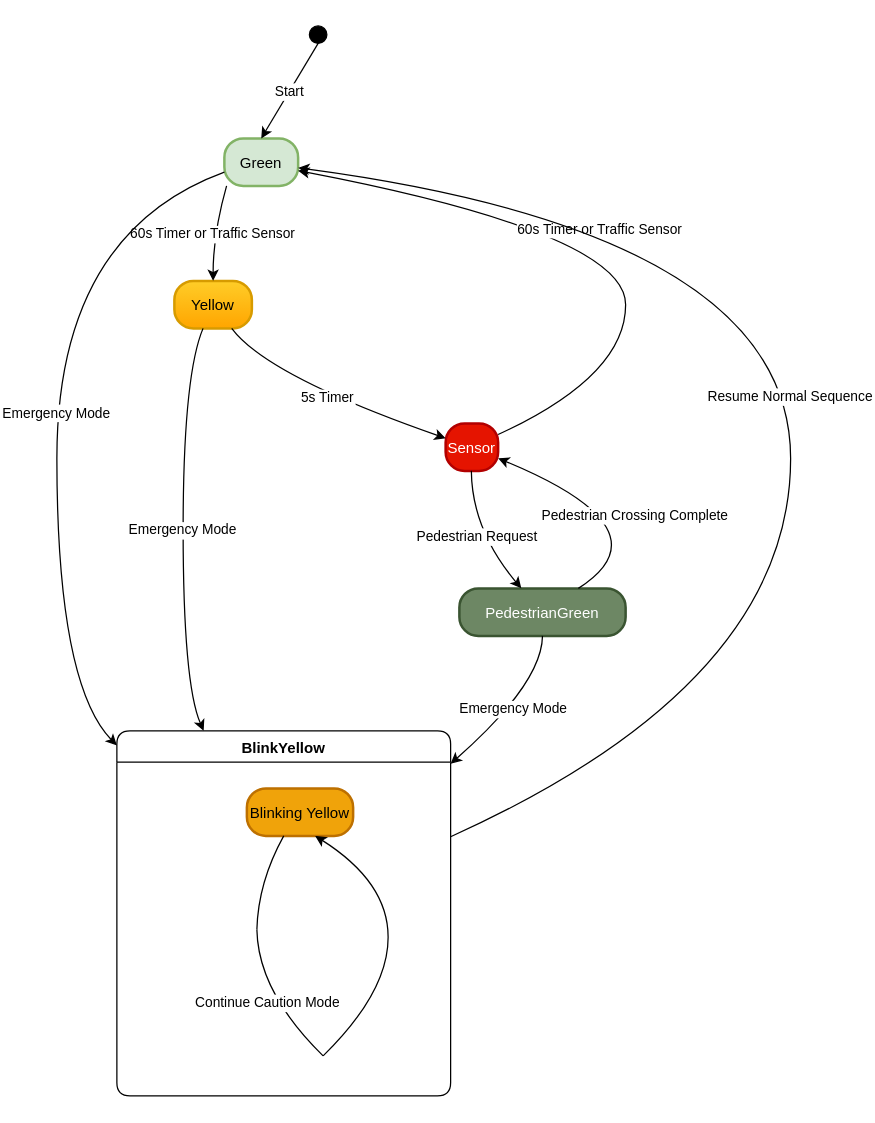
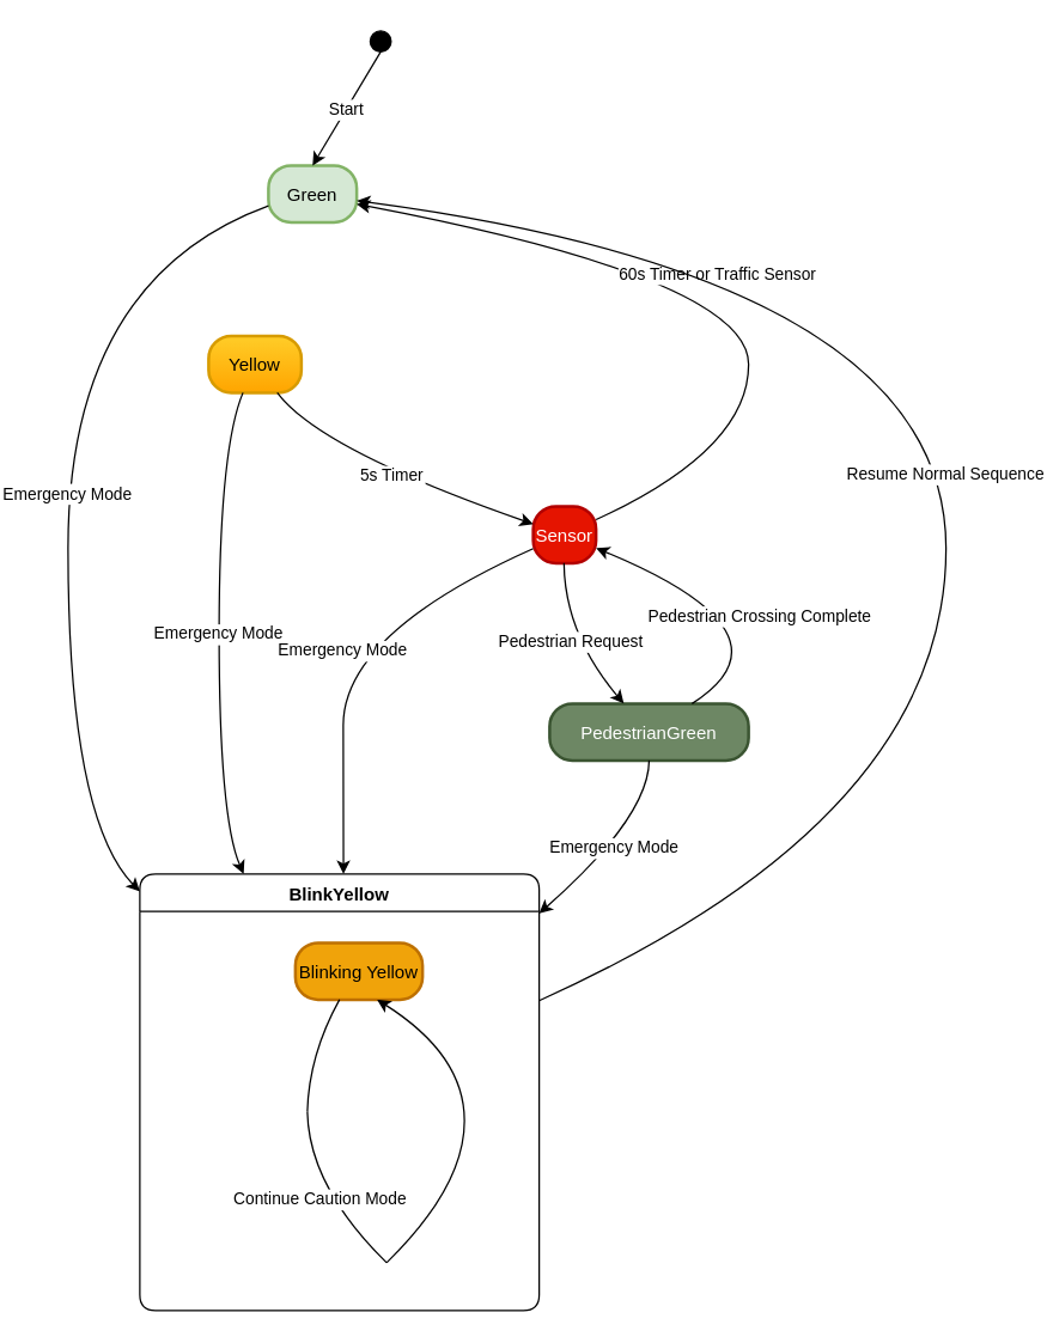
- <mxCell id="15" value="60s Timer or Traffic Sensor" style="curved=1;startArrow=none;;exitX=0.03;exitY=1;entryX=0.5;entryY=0;rounded=0;" edge="1" parent="1" source="3" target="4"><mxGeometry relative="1" as="geometry"><Array as="points"><mxPoint x="145" y="186" /></Array></mxGeometry></mxCell>
+ <mxCell id="22" value="Emergency Mode" style="curved=1;startArrow=none;;exitX=-0.01;exitY=0.75;entryX=0.51;entryY=0;rounded=0;" edge="1" parent="1" source="5" target="7"><mxGeometry relative="1" as="geometry"><Array as="points"><mxPoint x="204" y="423" /><mxPoint x="204" y="546" /></Array></mxGeometry></mxCell>
